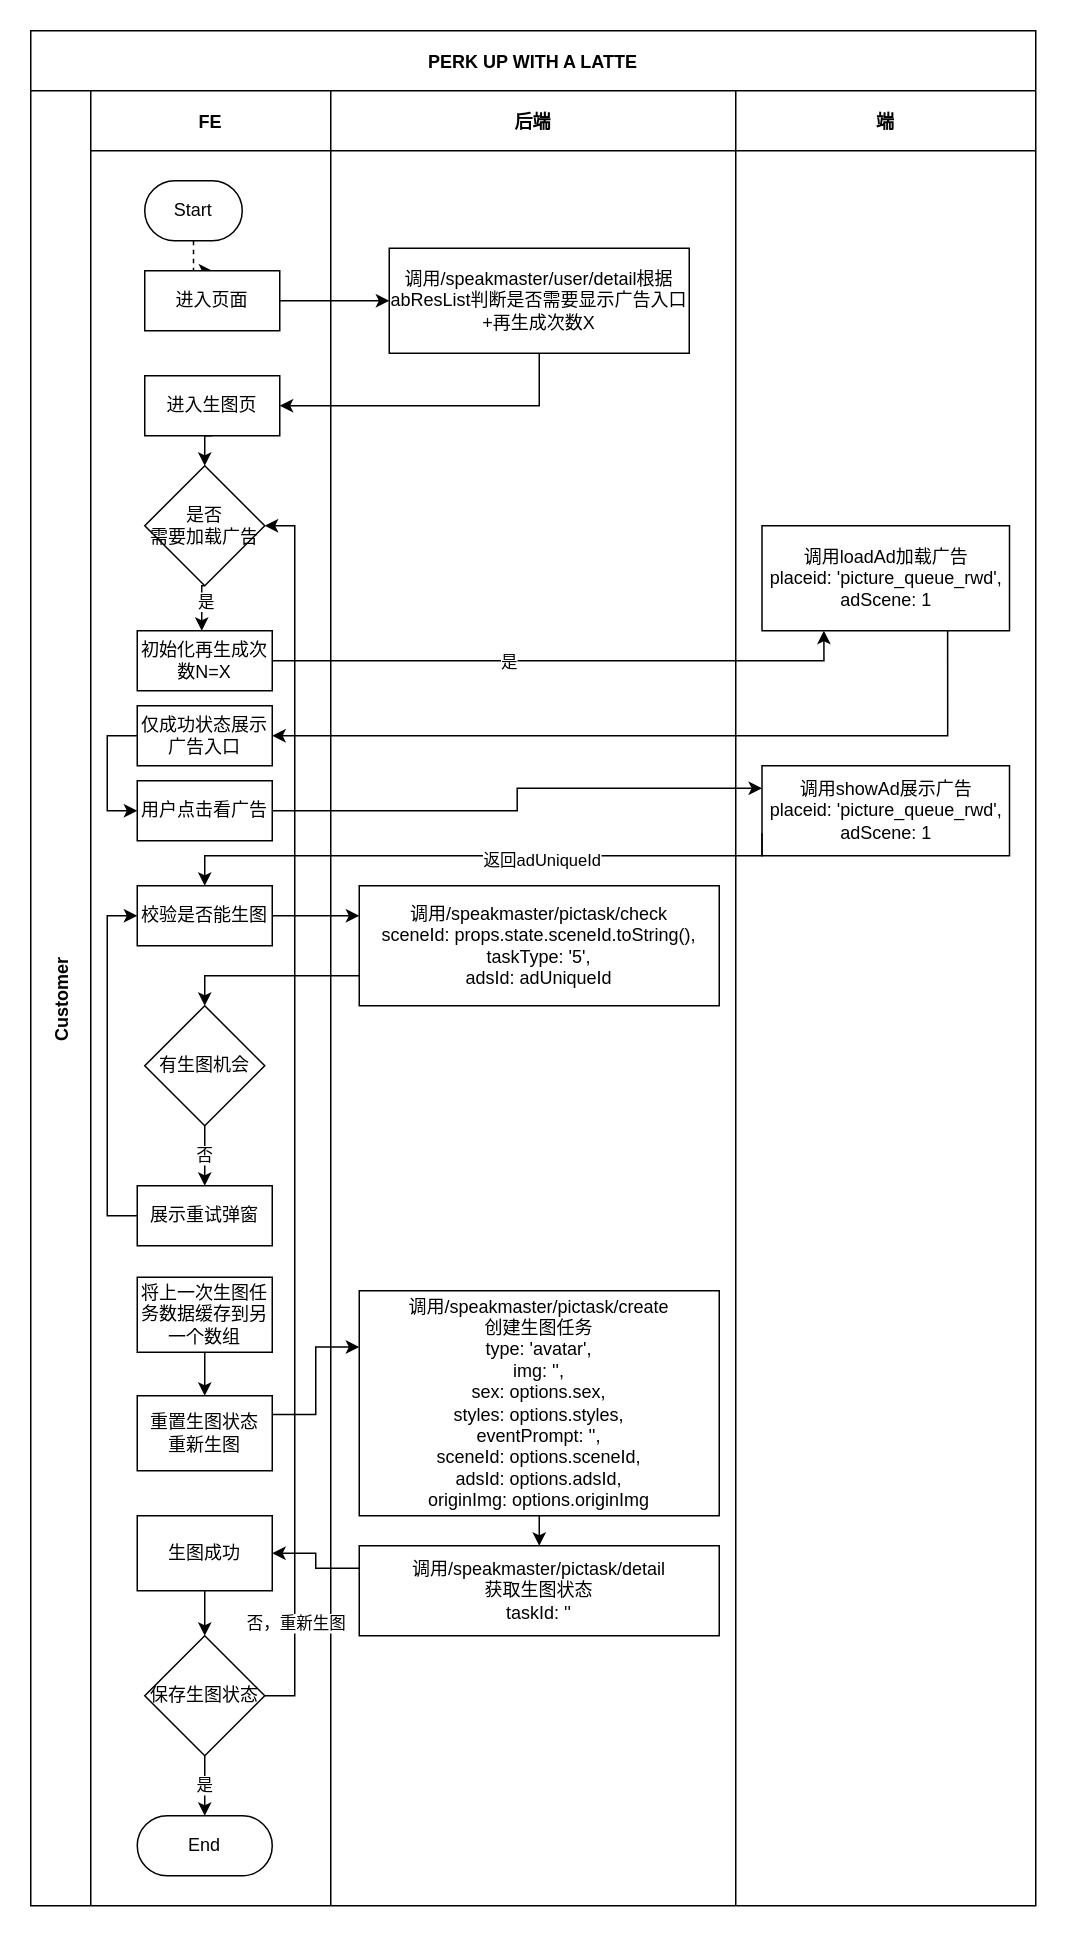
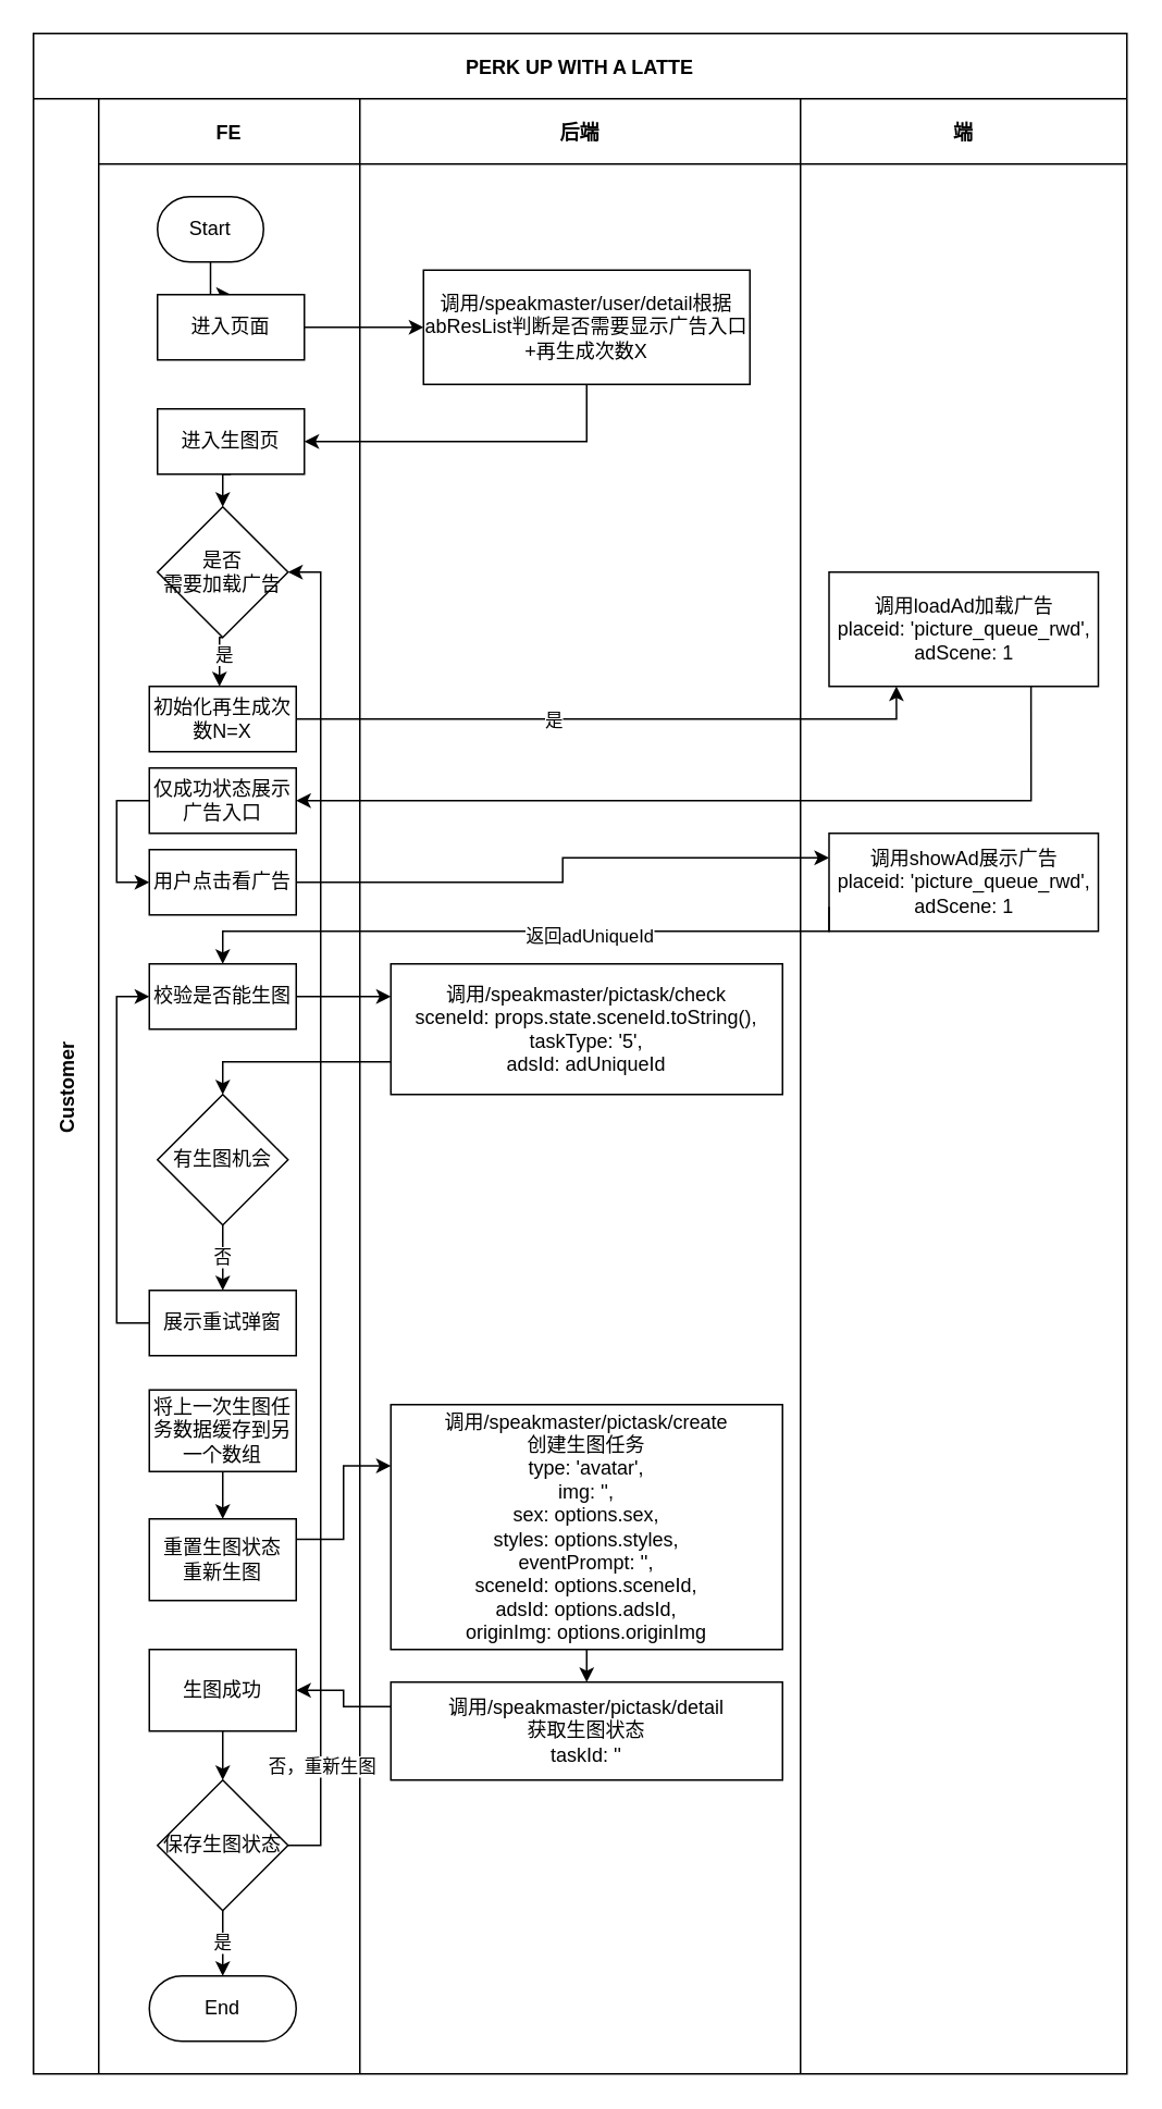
- <mxCell id="5" style="edgeStyle=orthogonalEdgeStyle;rounded=0;orthogonalLoop=1;jettySize=auto;html=1;dashed=1;" parent="4" source="6" target="7" edge="1"><mxGeometry relative="1" as="geometry" /></mxCell>
+ <mxCell id="5" style="edgeStyle=orthogonalEdgeStyle;rounded=0;orthogonalLoop=1;jettySize=auto;html=1;" parent="4" source="6" target="7" edge="1"><mxGeometry relative="1" as="geometry" /></mxCell>
